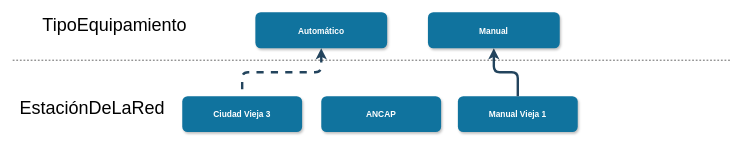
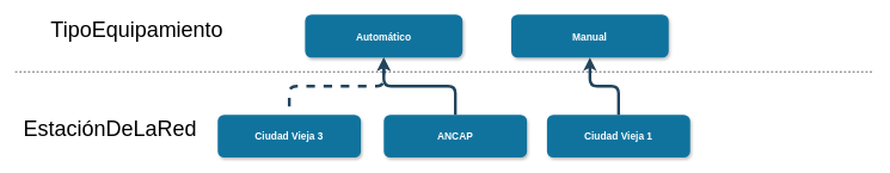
+ <mxCell id="6" value="" style="edgeStyle=elbowEdgeStyle;elbow=vertical;strokeWidth=4;endArrow=none;endFill=0;fontStyle=1;strokeColor=#23445D;startArrow=classic;startFill=1;" parent="1" source="2" target="4" edge="1"><mxGeometry x="-75" y="370" width="100" height="100" as="geometry"><mxPoint x="-215" y="-30" as="sourcePoint" /><mxPoint x="-115" y="-130" as="targetPoint" /></mxGeometry></mxCell>
- <mxCell id="5" value="Manual Vieja 1" style="rounded=1;fillColor=#10739E;strokeColor=none;shadow=1;gradientColor=none;fontStyle=1;fontColor=#FFFFFF;fontSize=14;" parent="1" vertex="1"><mxGeometry x="763" y="160" width="200" height="60" as="geometry" /></mxCell>
+ <mxCell id="5" value="Ciudad Vieja 1" style="rounded=1;fillColor=#10739E;strokeColor=none;shadow=1;gradientColor=none;fontStyle=1;fontColor=#FFFFFF;fontSize=14;" parent="1" vertex="1"><mxGeometry x="763" y="160" width="200" height="60" as="geometry" /></mxCell>
